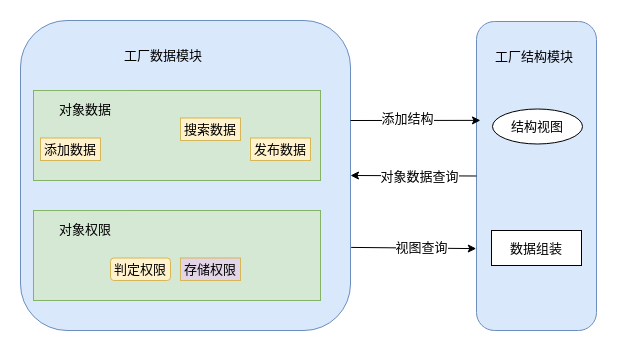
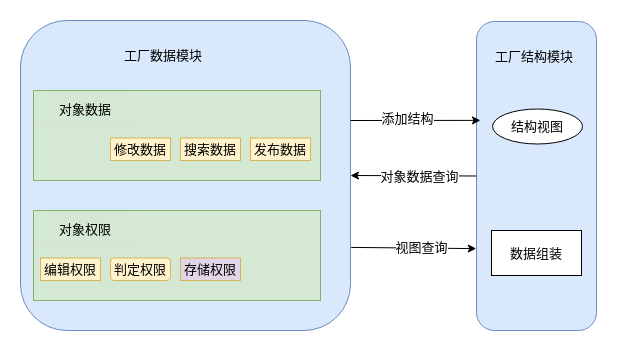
- <mxCell id="10" value="搜索数据" style="rounded=0;whiteSpace=wrap;html=1;fontSize=13;fillColor=#fff2cc;strokeColor=#d6b656;" vertex="1" parent="1"><mxGeometry x="180" y="117.5" width="60" height="22.5" as="geometry" /></mxCell>
+ <mxCell id="10" value="搜索数据" style="rounded=0;whiteSpace=wrap;html=1;fontSize=13;fillColor=#fff2cc;strokeColor=#d6b656;" vertex="1" parent="1"><mxGeometry x="180" y="137.5" width="60" height="22.5" as="geometry" /></mxCell>
- <mxCell id="9" value="添加数据" style="rounded=0;whiteSpace=wrap;html=1;fontSize=13;fillColor=#fff2cc;strokeColor=#d6b656;" vertex="1" parent="1"><mxGeometry x="40" y="137.5" width="60" height="22.5" as="geometry" /></mxCell>
+ <mxCell id="11" value="修改数据" style="rounded=0;whiteSpace=wrap;html=1;fontSize=13;fillColor=#fff2cc;strokeColor=#d6b656;" vertex="1" parent="1"><mxGeometry x="110" y="137.5" width="60" height="22.5" as="geometry" /></mxCell>
- <mxCell id="20" value="数据组装" style="rounded=0;whiteSpace=wrap;html=1;fontSize=13;" vertex="1" parent="1"><mxGeometry x="491" y="230" width="90" height="35" as="geometry" /></mxCell>
+ <mxCell id="20" value="数据组装" style="rounded=0;whiteSpace=wrap;html=1;fontSize=13;" vertex="1" parent="1"><mxGeometry x="491" y="230" width="90" height="45" as="geometry" /></mxCell>
+ <mxCell id="16" value="编辑权限" style="rounded=0;whiteSpace=wrap;html=1;fontSize=13;fillColor=#fff2cc;strokeColor=#d6b656;" vertex="1" parent="1"><mxGeometry x="40" y="257.5" width="60" height="22.5" as="geometry" /></mxCell>
